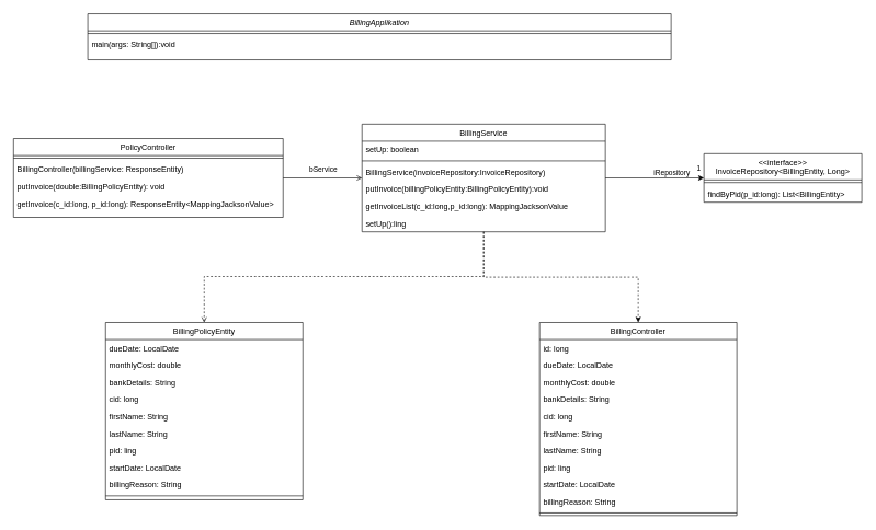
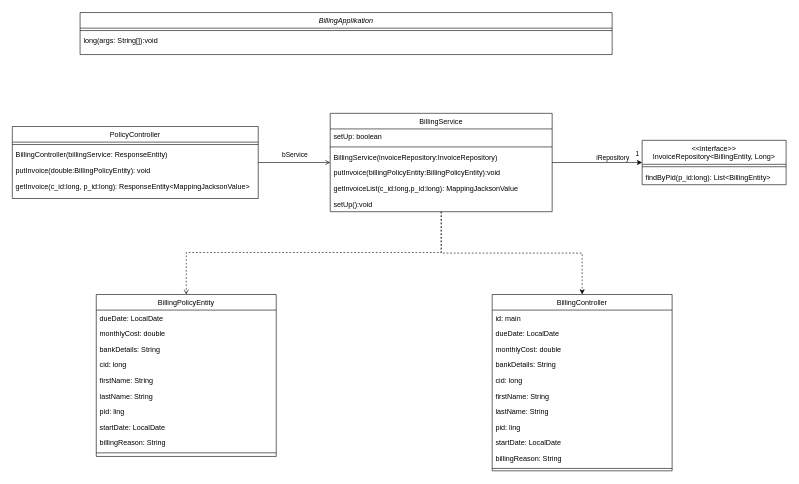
- <mxCell id="4" value="main(args: String[]):void" style="text;align=left;verticalAlign=top;spacingLeft=4;spacingRight=4;overflow=hidden;rotatable=0;points=[[0,0.5],[1,0.5]];portConstraint=eastwest;" vertex="1" parent="2"><mxGeometry y="34" width="887" height="26" as="geometry" /></mxCell>
+ <mxCell id="4" value="long(args: String[]):void" style="text;align=left;verticalAlign=top;spacingLeft=4;spacingRight=4;overflow=hidden;rotatable=0;points=[[0,0.5],[1,0.5]];portConstraint=eastwest;" vertex="1" parent="2"><mxGeometry y="34" width="887" height="26" as="geometry" /></mxCell>
- <mxCell id="23" value="setUp():ling" style="text;align=left;verticalAlign=top;spacingLeft=4;spacingRight=4;overflow=hidden;rotatable=0;points=[[0,0.5],[1,0.5]];portConstraint=eastwest;" vertex="1" parent="17"><mxGeometry y="138" width="370" height="26" as="geometry" /></mxCell>
+ <mxCell id="23" value="setUp():void" style="text;align=left;verticalAlign=top;spacingLeft=4;spacingRight=4;overflow=hidden;rotatable=0;points=[[0,0.5],[1,0.5]];portConstraint=eastwest;" vertex="1" parent="17"><mxGeometry y="138" width="370" height="26" as="geometry" /></mxCell>
- <mxCell id="39" value="id: long" style="text;align=left;verticalAlign=top;spacingLeft=4;spacingRight=4;overflow=hidden;rotatable=0;points=[[0,0.5],[1,0.5]];portConstraint=eastwest;" vertex="1" parent="38"><mxGeometry y="26" width="300" height="26" as="geometry" /></mxCell>
+ <mxCell id="39" value="id: main" style="text;align=left;verticalAlign=top;spacingLeft=4;spacingRight=4;overflow=hidden;rotatable=0;points=[[0,0.5],[1,0.5]];portConstraint=eastwest;" vertex="1" parent="38"><mxGeometry y="26" width="300" height="26" as="geometry" /></mxCell>
